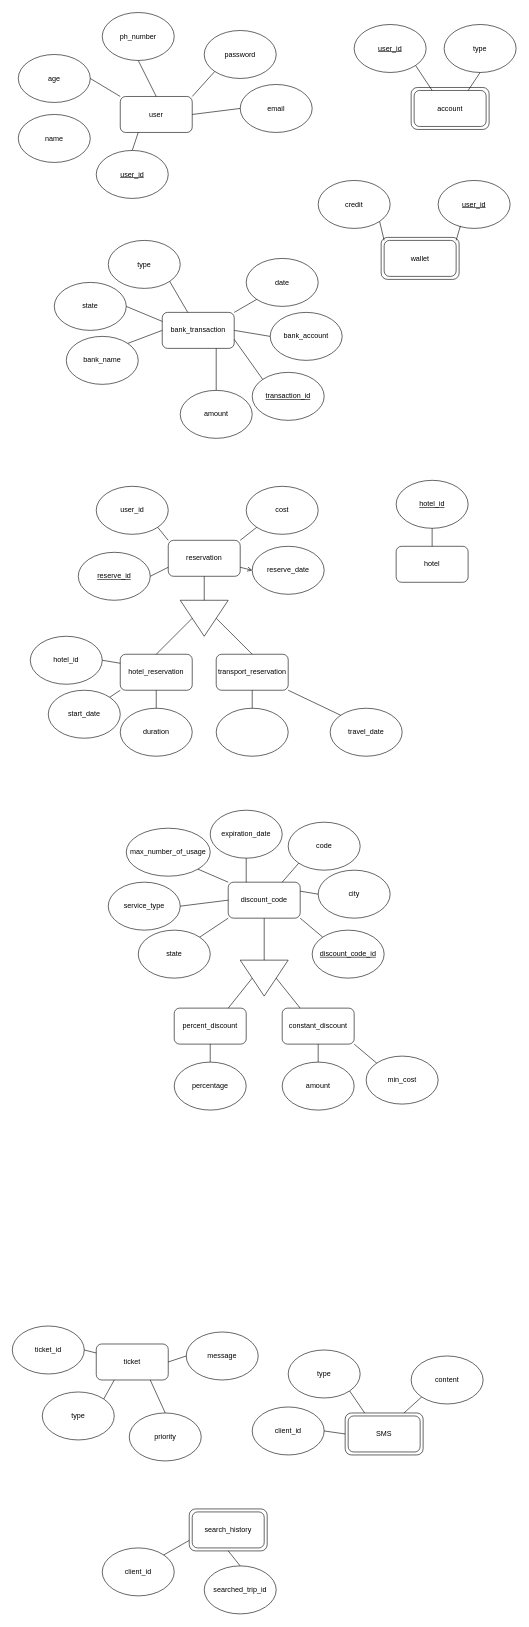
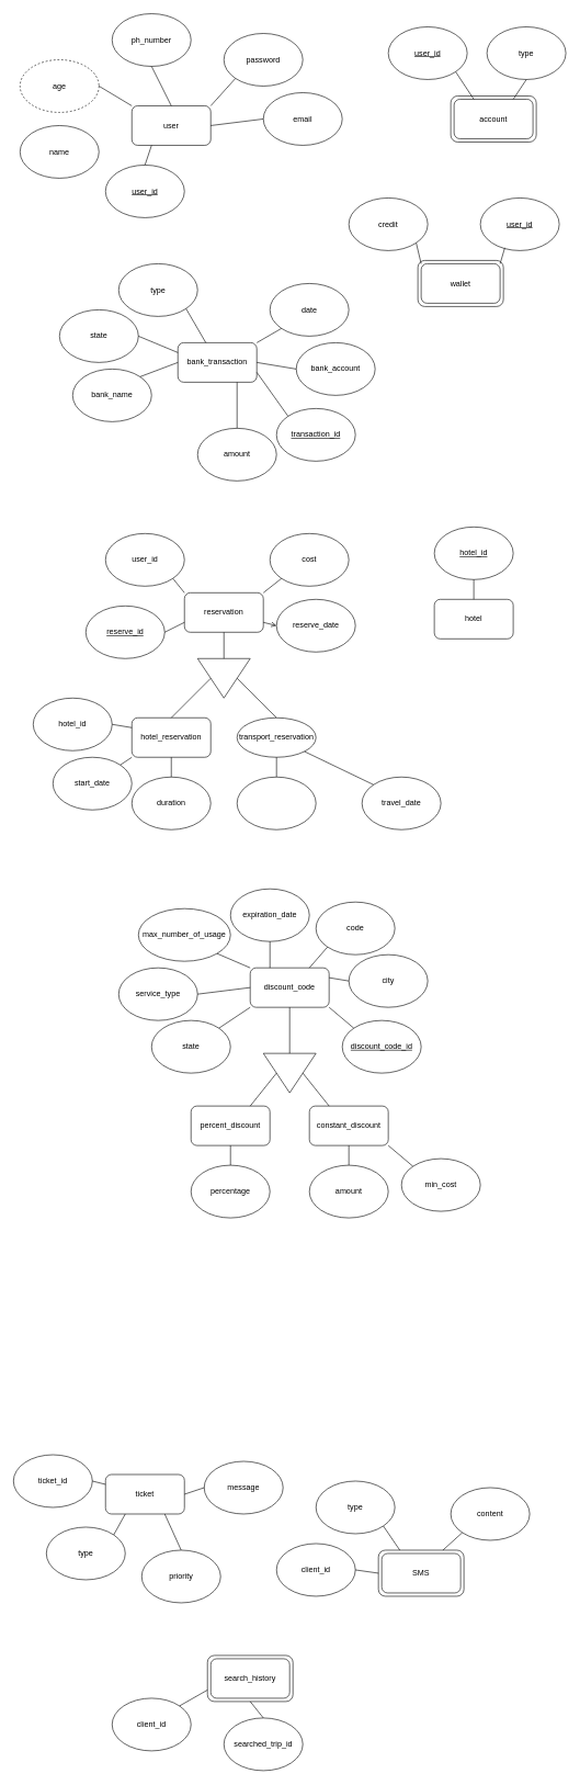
- <mxCell id="7" value="age" style="ellipse;whiteSpace=wrap;html=1;" parent="1" vertex="1"><mxGeometry x="30" y="90" width="120" height="80" as="geometry" /></mxCell>
+ <mxCell id="7" value="age" style="ellipse;whiteSpace=wrap;html=1;dashed=1;" parent="1" vertex="1"><mxGeometry x="30" y="90" width="120" height="80" as="geometry" /></mxCell>
- <mxCell id="32" value="transport_reservation" style="rounded=1;whiteSpace=wrap;html=1;" vertex="1" parent="1"><mxGeometry x="360" y="1090" width="120" height="60" as="geometry" /></mxCell>
+ <mxCell id="32" value="transport_reservation" style="ellipse;whiteSpace=wrap;html=1;" vertex="1" parent="1"><mxGeometry x="360" y="1090" width="120" height="60" as="geometry" /></mxCell>
